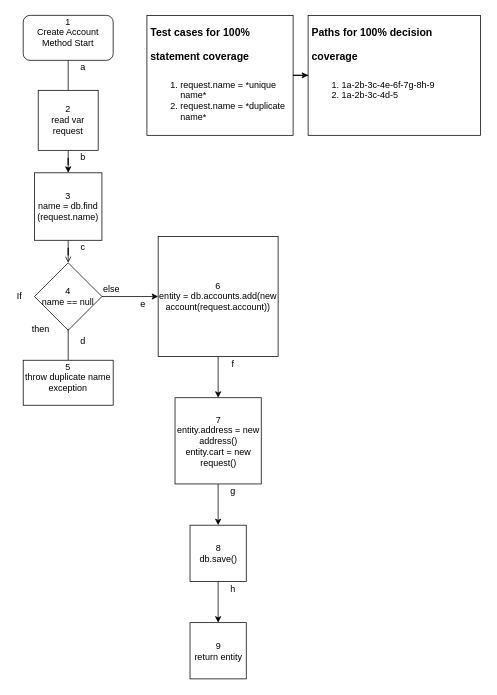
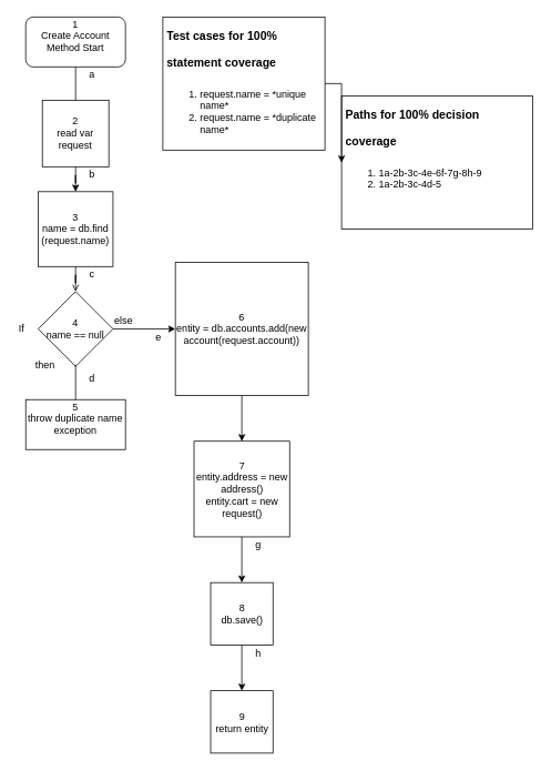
- <mxCell id="32" value="&lt;h1 style=&quot;line-height: 120%&quot;&gt;&lt;font style=&quot;font-size: 14px&quot;&gt;Paths for 100% decision coverage&lt;/font&gt;&lt;/h1&gt;&lt;p&gt;&lt;/p&gt;&lt;ol&gt;&lt;li&gt;1a-2b-3c-4e-6f-7g-8h-9&lt;br&gt;&lt;/li&gt;&lt;li&gt;&lt;span&gt;1a-2b-3c-4d-5&lt;/span&gt;&lt;/li&gt;&lt;/ol&gt;&lt;p&gt;&lt;/p&gt;" style="text;html=1;strokeColor=#000000;fillColor=none;spacing=5;spacingTop=-20;whiteSpace=wrap;overflow=hidden;rounded=0;" vertex="1" parent="1"><mxGeometry x="410" y="20" width="230" height="160" as="geometry" /></mxCell>
+ <mxCell id="32" value="&lt;h1 style=&quot;line-height: 120%&quot;&gt;&lt;font style=&quot;font-size: 14px&quot;&gt;Paths for 100% decision coverage&lt;/font&gt;&lt;/h1&gt;&lt;p&gt;&lt;/p&gt;&lt;ol&gt;&lt;li&gt;1a-2b-3c-4e-6f-7g-8h-9&lt;br&gt;&lt;/li&gt;&lt;li&gt;&lt;span&gt;1a-2b-3c-4d-5&lt;/span&gt;&lt;/li&gt;&lt;/ol&gt;&lt;p&gt;&lt;/p&gt;" style="text;html=1;strokeColor=#000000;fillColor=none;spacing=5;spacingTop=-20;whiteSpace=wrap;overflow=hidden;rounded=0;" vertex="1" parent="1"><mxGeometry x="410" y="115" width="230" height="160" as="geometry" /></mxCell>
- <mxCell id="27" value="f" style="text;html=1;strokeColor=none;fillColor=none;align=center;verticalAlign=middle;whiteSpace=wrap;rounded=0;" vertex="1" parent="1"><mxGeometry x="290" y="475" width="40" height="20" as="geometry" /></mxCell>
